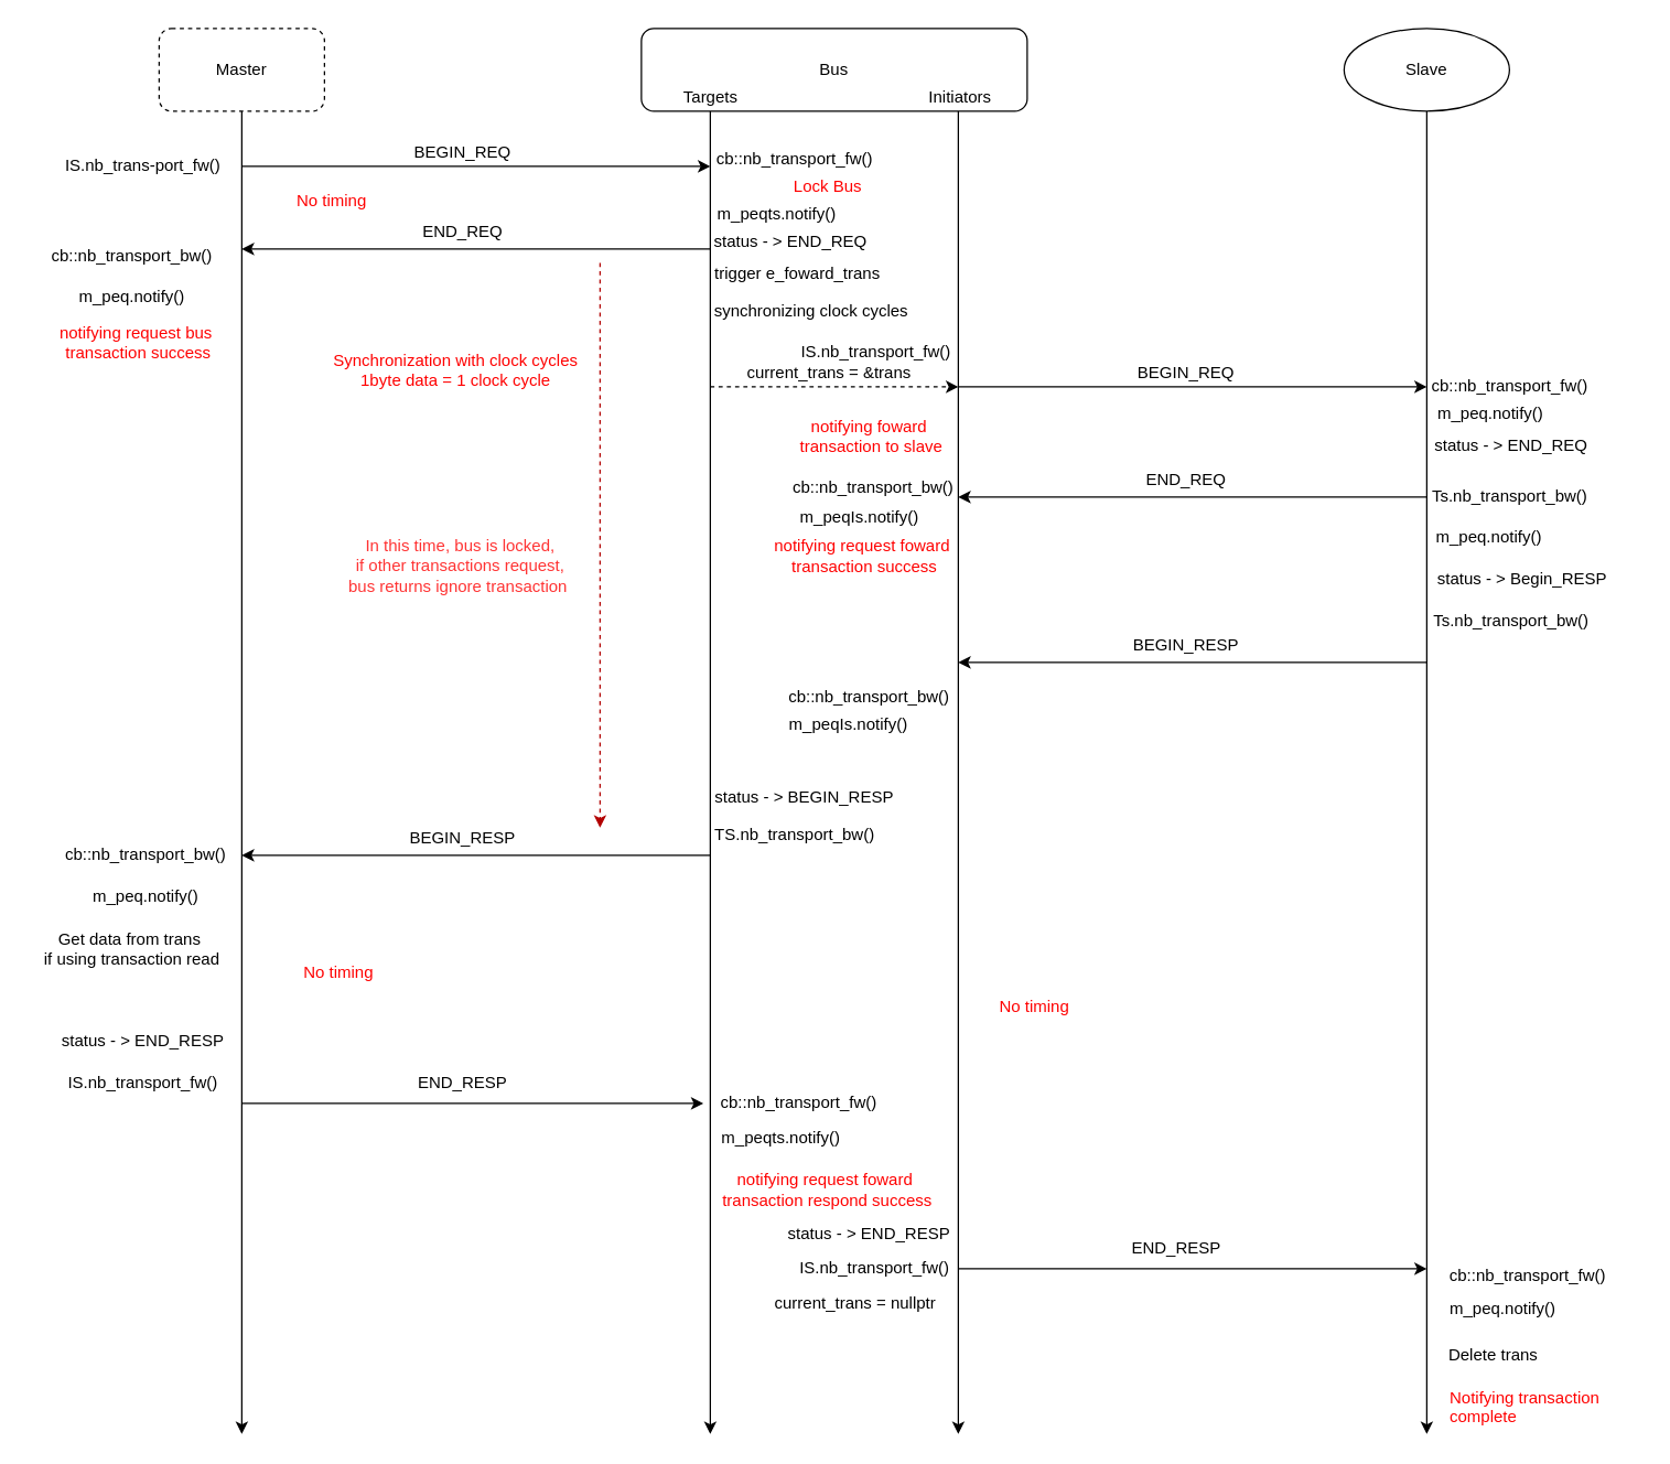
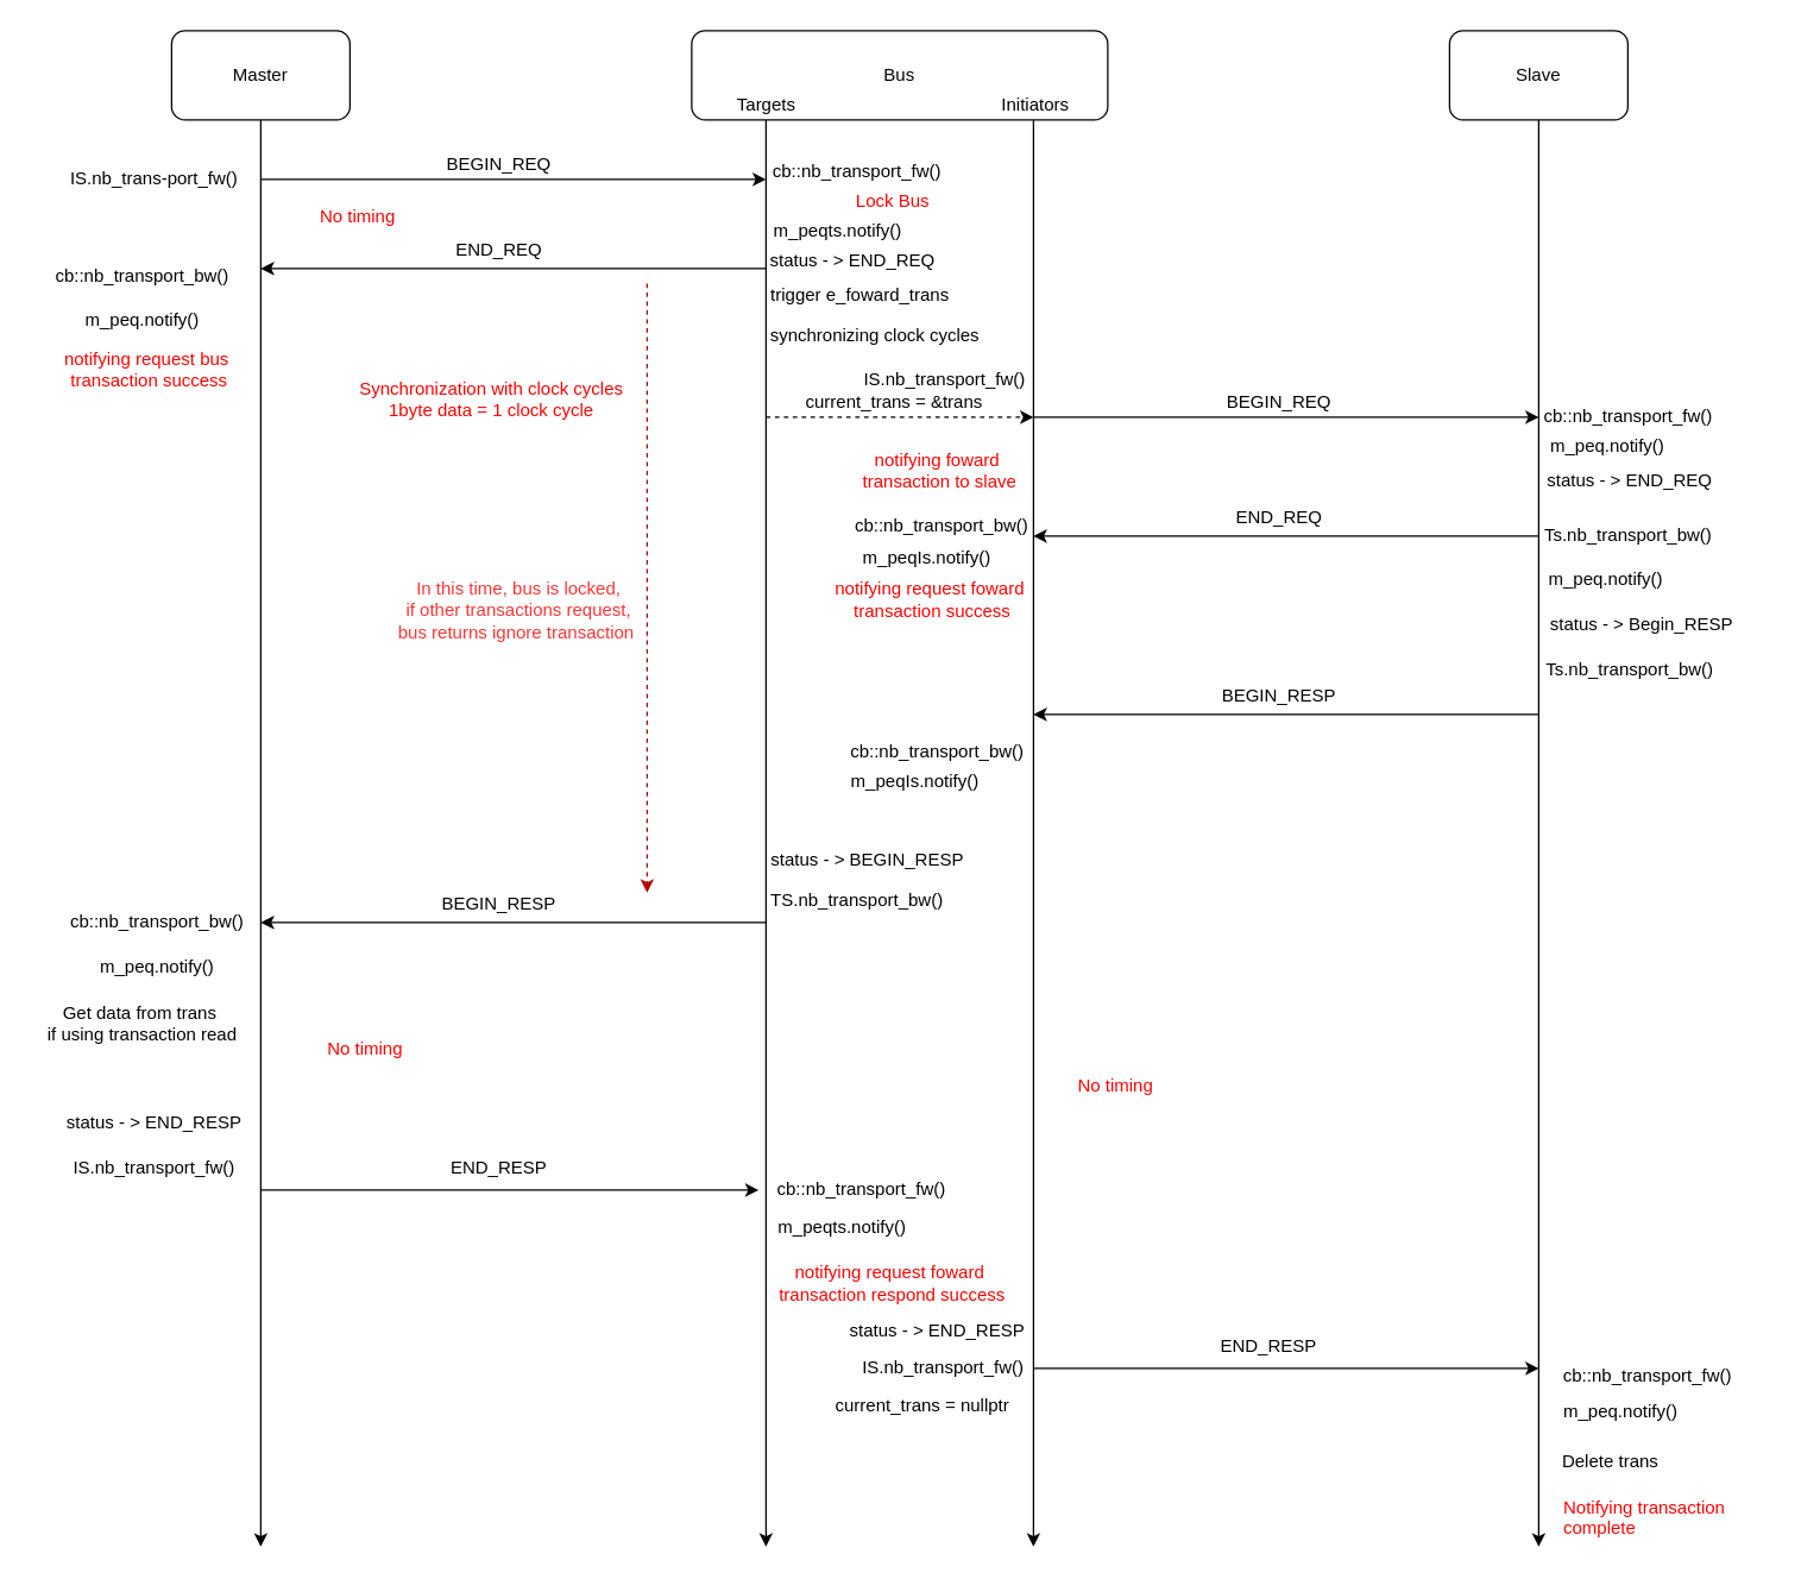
- <mxCell id="3" value="Master" style="rounded=1;whiteSpace=wrap;html=1;dashed=1;" vertex="1" parent="1"><mxGeometry x="115" y="20" width="120" height="60" as="geometry" /></mxCell>
+ <mxCell id="3" value="Master" style="rounded=1;whiteSpace=wrap;html=1;" vertex="1" parent="1"><mxGeometry x="115" y="20" width="120" height="60" as="geometry" /></mxCell>
- <mxCell id="8" value="Slave" style="ellipse;whiteSpace=wrap;html=1;" vertex="1" parent="1"><mxGeometry x="975" y="20" width="120" height="60" as="geometry" /></mxCell>
+ <mxCell id="8" value="Slave" style="rounded=1;whiteSpace=wrap;html=1;" vertex="1" parent="1"><mxGeometry x="975" y="20" width="120" height="60" as="geometry" /></mxCell>
- <mxCell id="72" value="&lt;font color=&quot;#ff3333&quot;&gt;In this time, bus is locked,&amp;nbsp;&lt;/font&gt;&lt;div&gt;&lt;font color=&quot;#ff3333&quot;&gt;if other&amp;nbsp;&lt;/font&gt;&lt;span style=&quot;color: rgb(255, 51, 51); background-color: initial;&quot;&gt;transactions request,&amp;nbsp;&lt;/span&gt;&lt;div&gt;&lt;font color=&quot;#ff3333&quot;&gt;bus returns ignore transaction&amp;nbsp;&amp;nbsp;&lt;/font&gt;&lt;/div&gt;&lt;/div&gt;" style="text;html=1;align=center;verticalAlign=middle;resizable=0;points=[];autosize=1;strokeColor=none;fillColor=none;" vertex="1" parent="1"><mxGeometry x="242.5" y="380" width="185" height="60" as="geometry" /></mxCell>
+ <mxCell id="72" value="&lt;font color=&quot;#ff3333&quot;&gt;In this time, bus is locked,&amp;nbsp;&lt;/font&gt;&lt;div&gt;&lt;font color=&quot;#ff3333&quot;&gt;if other&amp;nbsp;&lt;/font&gt;&lt;span style=&quot;color: rgb(255, 51, 51); background-color: initial;&quot;&gt;transactions request,&amp;nbsp;&lt;/span&gt;&lt;div&gt;&lt;font color=&quot;#ff3333&quot;&gt;bus returns ignore transaction&amp;nbsp;&amp;nbsp;&lt;/font&gt;&lt;/div&gt;&lt;/div&gt;" style="text;html=1;align=center;verticalAlign=middle;resizable=0;points=[];autosize=1;strokeColor=none;fillColor=none;" vertex="1" parent="1"><mxGeometry x="257.5" y="380" width="185" height="60" as="geometry" /></mxCell>
